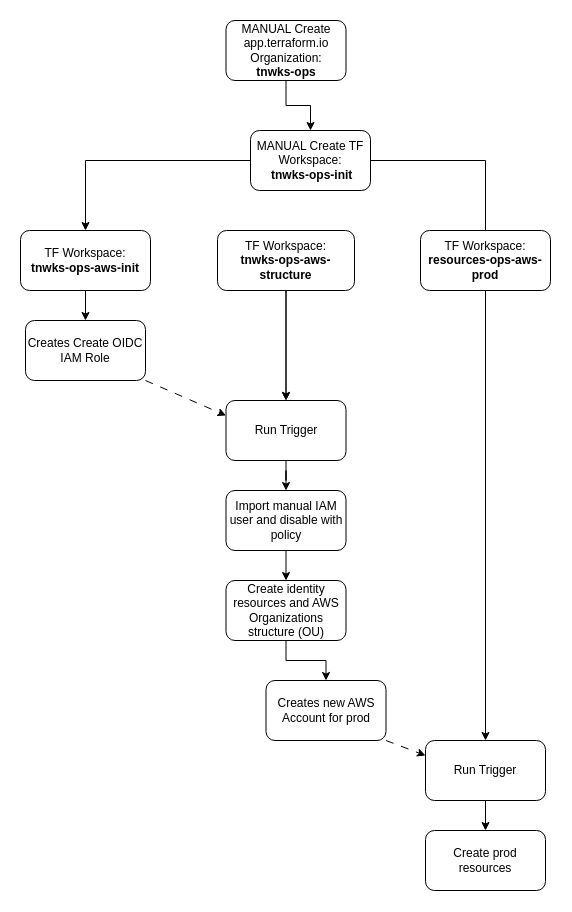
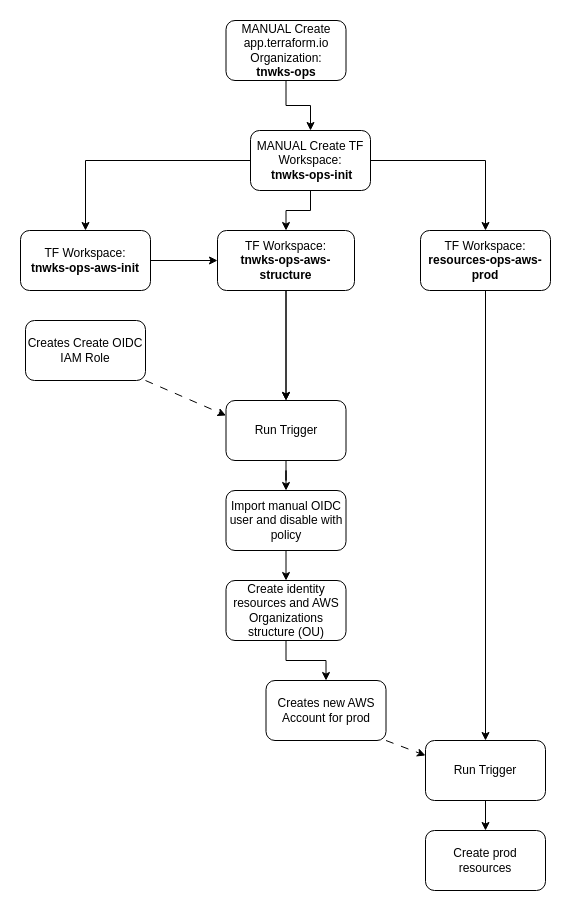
+ <mxCell id="6" style="edgeStyle=orthogonalEdgeStyle;rounded=0;orthogonalLoop=1;jettySize=auto;html=1;exitX=0.5;exitY=1;exitDx=0;exitDy=0;entryX=0.5;entryY=0;entryDx=0;entryDy=0;" parent="1" source="7" target="12" edge="1"><mxGeometry relative="1" as="geometry" /></mxCell>
- <mxCell id="5" style="edgeStyle=orthogonalEdgeStyle;rounded=0;orthogonalLoop=1;jettySize=auto;html=1;entryX=0.5;entryY=0;entryDx=0;entryDy=0;endArrow=none;" parent="1" source="7" target="14" edge="1"><mxGeometry relative="1" as="geometry" /></mxCell>
+ <mxCell id="5" style="edgeStyle=orthogonalEdgeStyle;rounded=0;orthogonalLoop=1;jettySize=auto;html=1;entryX=0.5;entryY=0;entryDx=0;entryDy=0;" parent="1" source="7" target="14" edge="1"><mxGeometry relative="1" as="geometry" /></mxCell>
- <mxCell id="8" value="" style="edgeStyle=orthogonalEdgeStyle;rounded=0;orthogonalLoop=1;jettySize=auto;html=1;" parent="1" source="9" target="16" edge="1"><mxGeometry relative="1" as="geometry" /></mxCell>
+ <mxCell id="8" value="" style="edgeStyle=orthogonalEdgeStyle;rounded=0;orthogonalLoop=1;jettySize=auto;html=1;" parent="1" source="9" target="12" edge="1"><mxGeometry relative="1" as="geometry" /></mxCell>
- <mxCell id="20" value="Import manual IAM user and disable with policy" style="whiteSpace=wrap;html=1;rounded=1;" parent="1" vertex="1"><mxGeometry x="225.5" y="490" width="120" height="60" as="geometry" /></mxCell>
+ <mxCell id="20" value="Import manual OIDC user and disable with policy" style="whiteSpace=wrap;html=1;rounded=1;" parent="1" vertex="1"><mxGeometry x="225.5" y="490" width="120" height="60" as="geometry" /></mxCell>
